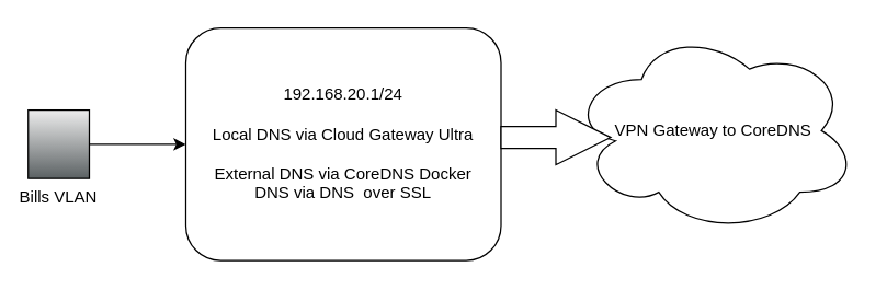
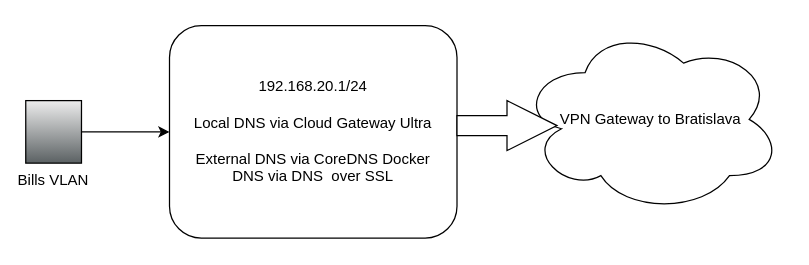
- <mxCell id="5" value="VPN Gateway to CoreDNS" style="ellipse;shape=cloud;whiteSpace=wrap;html=1;" vertex="1" parent="1"><mxGeometry x="415" y="20" width="210" height="150" as="geometry" /></mxCell>
+ <mxCell id="5" value="VPN Gateway to Bratislava" style="ellipse;shape=cloud;whiteSpace=wrap;html=1;" vertex="1" parent="1"><mxGeometry x="415" y="20" width="210" height="150" as="geometry" /></mxCell>
